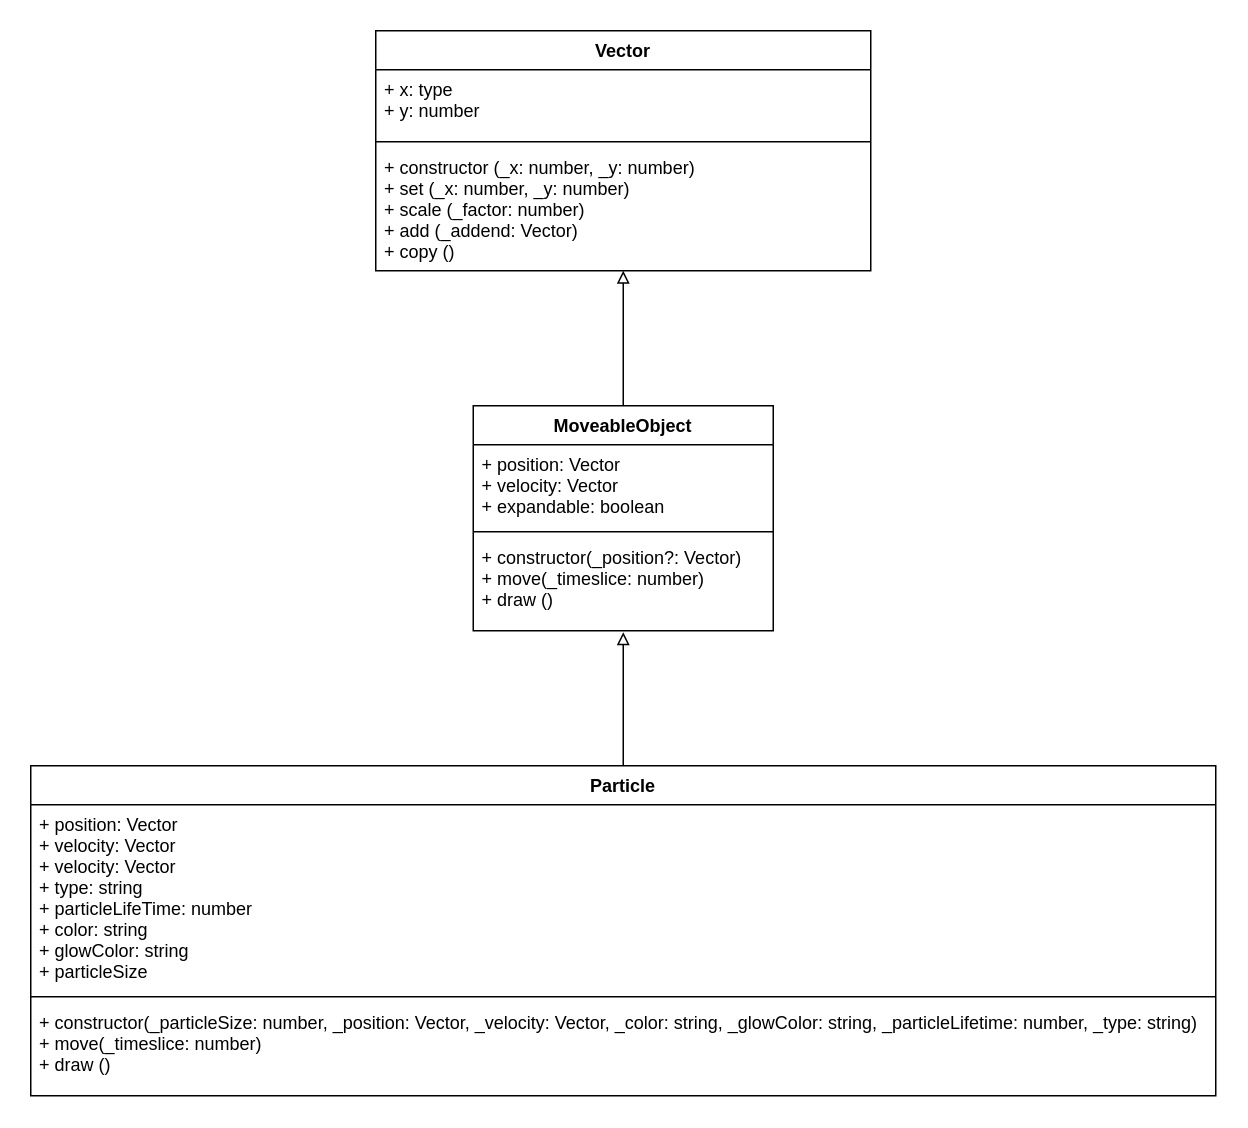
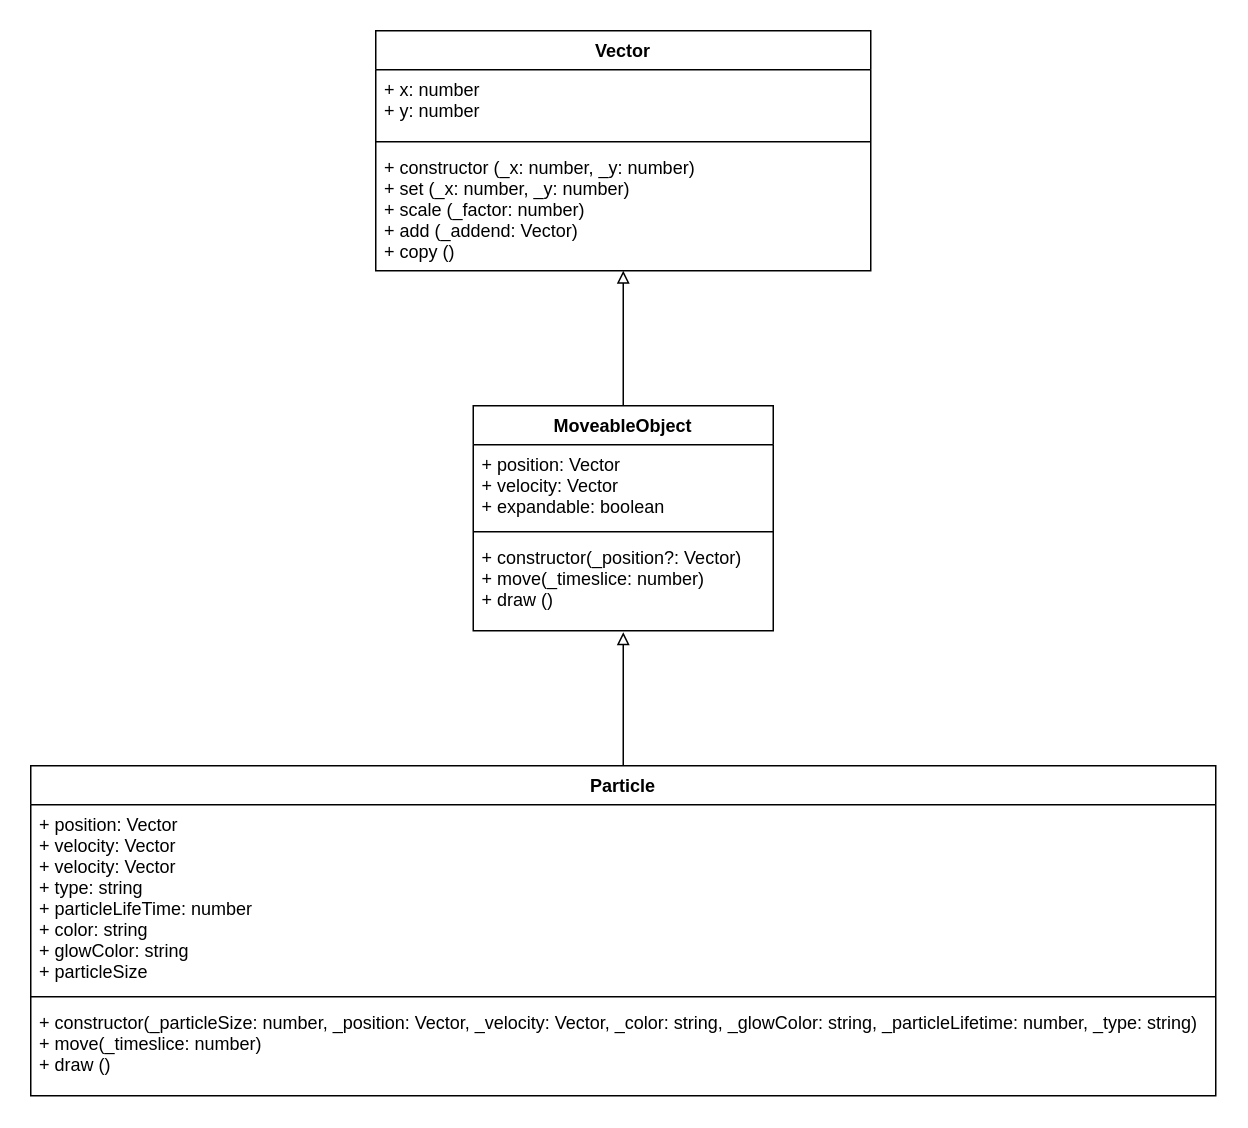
- <mxCell id="4" value="+ x: type&#10;+ y: number" style="text;align=left;verticalAlign=top;spacingLeft=4;spacingRight=4;overflow=hidden;rotatable=0;points=[[0,0.5],[1,0.5]];portConstraint=eastwest;" parent="3" vertex="1"><mxGeometry y="26" width="330" height="44" as="geometry" /></mxCell>
+ <mxCell id="4" value="+ x: number&#10;+ y: number" style="text;align=left;verticalAlign=top;spacingLeft=4;spacingRight=4;overflow=hidden;rotatable=0;points=[[0,0.5],[1,0.5]];portConstraint=eastwest;" parent="3" vertex="1"><mxGeometry y="26" width="330" height="44" as="geometry" /></mxCell>
